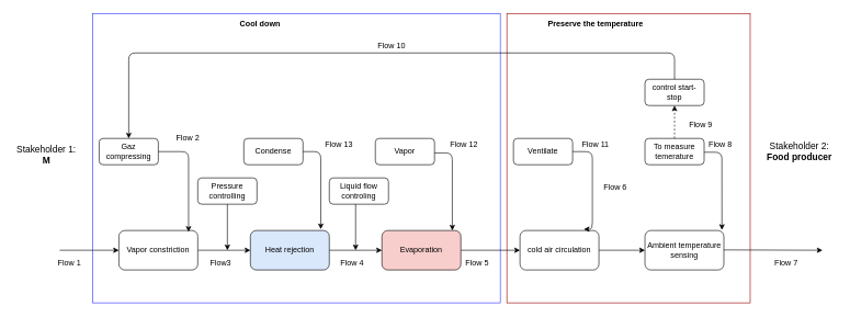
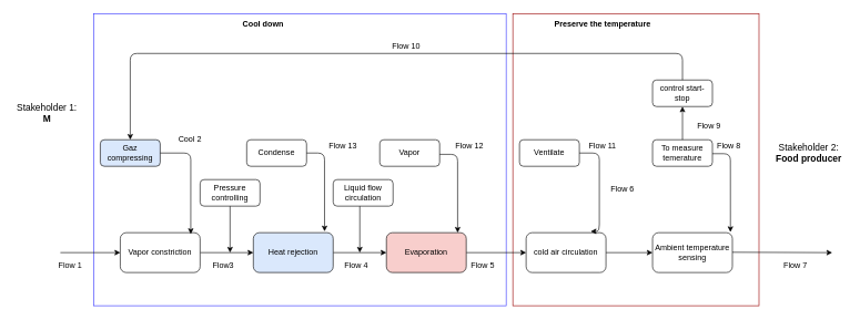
- <mxCell id="22" value="Flow 10" style="text;html=1;strokeColor=none;fillColor=none;align=center;verticalAlign=middle;whiteSpace=wrap;rounded=0;" parent="1" vertex="1"><mxGeometry x="550" y="60" width="90" height="20" as="geometry" /></mxCell>
+ <mxCell id="22" value="Flow 10" style="text;html=1;strokeColor=none;fillColor=none;align=center;verticalAlign=middle;whiteSpace=wrap;rounded=0;" parent="1" vertex="1"><mxGeometry x="565" y="60" width="90" height="20" as="geometry" /></mxCell>
- <mxCell id="40" value="" style="endArrow=classic;html=1;exitX=0.5;exitY=0;exitDx=0;exitDy=0;entryX=0.5;entryY=1;entryDx=0;entryDy=0;dashed=1;" parent="1" source="34" target="39" edge="1"><mxGeometry width="50" height="50" relative="1" as="geometry"><mxPoint x="610" y="320" as="sourcePoint" /><mxPoint x="660" y="270" as="targetPoint" /></mxGeometry></mxCell>
+ <mxCell id="40" value="" style="endArrow=classic;html=1;exitX=0.5;exitY=0;exitDx=0;exitDy=0;entryX=0.5;entryY=1;entryDx=0;entryDy=0;" parent="1" source="34" target="39" edge="1"><mxGeometry width="50" height="50" relative="1" as="geometry"><mxPoint x="610" y="320" as="sourcePoint" /><mxPoint x="660" y="270" as="targetPoint" /></mxGeometry></mxCell>
- <mxCell id="19" value="Flow 2" style="text;html=1;strokeColor=none;fillColor=none;align=center;verticalAlign=middle;whiteSpace=wrap;rounded=0;" parent="1" vertex="1"><mxGeometry x="240" y="200" width="90" height="20" as="geometry" /></mxCell>
+ <mxCell id="19" value="Cool 2" style="text;html=1;strokeColor=none;fillColor=none;align=center;verticalAlign=middle;whiteSpace=wrap;rounded=0;" parent="1" vertex="1"><mxGeometry x="240" y="200" width="90" height="20" as="geometry" /></mxCell>
- <mxCell id="15" value="Gaz compressing" style="rounded=1;whiteSpace=wrap;html=1;" parent="1" vertex="1"><mxGeometry x="150" y="210" width="90" height="40" as="geometry" /></mxCell>
+ <mxCell id="15" value="Gaz compressing" style="rounded=1;whiteSpace=wrap;html=1;fillColor=#dae8fc;" parent="1" vertex="1"><mxGeometry x="150" y="210" width="90" height="40" as="geometry" /></mxCell>
- <mxCell id="45" value="&lt;font style=&quot;font-size: 14px&quot;&gt;Stakeholder 1: &lt;font style=&quot;font-size: 14px&quot;&gt;&lt;b&gt;M&lt;/b&gt;&lt;/font&gt;&lt;/font&gt;" style="text;html=1;strokeColor=none;fillColor=none;align=center;verticalAlign=middle;whiteSpace=wrap;rounded=0;shadow=0;" parent="1" vertex="1"><mxGeometry y="210" width="100" height="50" as="geometry" x="20" /></mxCell>
+ <mxCell id="45" value="&lt;font style=&quot;font-size: 14px&quot;&gt;Stakeholder 1: &lt;font style=&quot;font-size: 14px&quot;&gt;&lt;b&gt;M&lt;/b&gt;&lt;/font&gt;&lt;/font&gt;" style="text;html=1;strokeColor=none;fillColor=none;align=center;verticalAlign=middle;whiteSpace=wrap;rounded=0;shadow=0;" parent="1" vertex="1"><mxGeometry x="20" y="145" width="100" height="50" as="geometry" /></mxCell>
- <mxCell id="23" value="Liquid flow controling" style="rounded=1;whiteSpace=wrap;html=1;" parent="1" vertex="1"><mxGeometry x="500" y="270" width="90" height="40" as="geometry" /></mxCell>
+ <mxCell id="23" value="Liquid flow circulation" style="rounded=1;whiteSpace=wrap;html=1;" parent="1" vertex="1"><mxGeometry x="500" y="270" width="90" height="40" as="geometry" /></mxCell>
